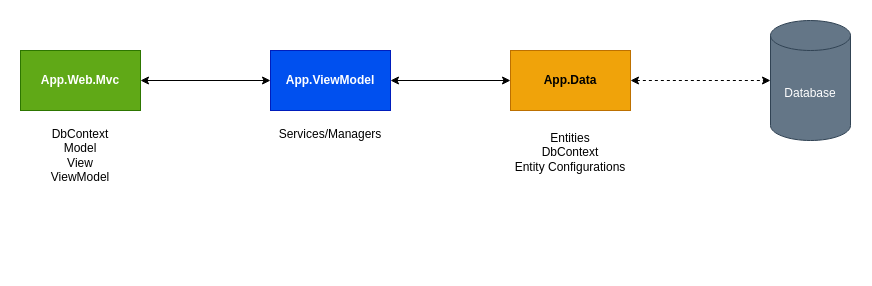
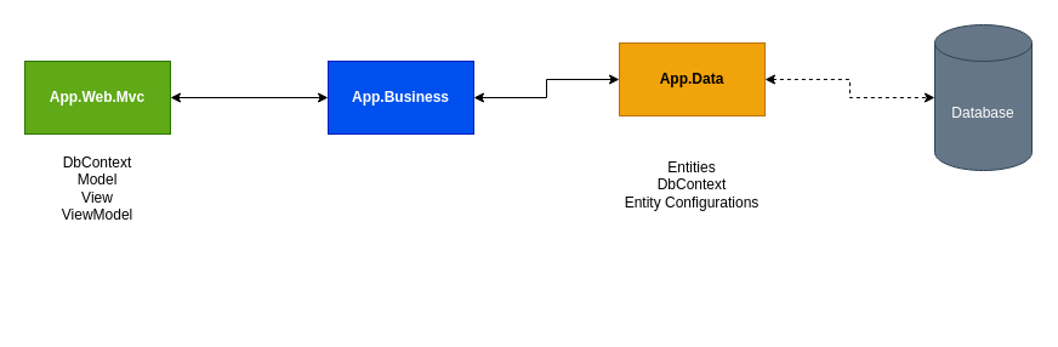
- <mxCell id="5" value="App.ViewModel" style="rounded=0;whiteSpace=wrap;html=1;fillColor=#0050ef;fontColor=#ffffff;strokeColor=#001DBC;fontStyle=1" vertex="1" parent="1"><mxGeometry x="270" y="50" width="120" height="60" as="geometry" /></mxCell>
+ <mxCell id="5" value="App.Business" style="rounded=0;whiteSpace=wrap;html=1;fillColor=#0050ef;fontColor=#ffffff;strokeColor=#001DBC;fontStyle=1" vertex="1" parent="1"><mxGeometry x="270" y="50" width="120" height="60" as="geometry" /></mxCell>
- <mxCell id="7" value="App.Data" style="rounded=0;whiteSpace=wrap;html=1;fillColor=#f0a30a;fontColor=#000000;strokeColor=#BD7000;fontStyle=1" vertex="1" parent="1"><mxGeometry x="510" y="50" width="120" height="60" as="geometry" /></mxCell>
+ <mxCell id="7" value="App.Data" style="rounded=0;whiteSpace=wrap;html=1;fillColor=#f0a30a;fontColor=#000000;strokeColor=#BD7000;fontStyle=1" vertex="1" parent="1"><mxGeometry x="510" y="35" width="120" height="60" as="geometry" /></mxCell>
- <mxCell id="11" value="Services/Managers" style="text;html=1;strokeColor=none;fillColor=none;align=center;verticalAlign=top;whiteSpace=wrap;rounded=0;" vertex="1" parent="1"><mxGeometry x="270" y="120" width="120" height="140" as="geometry" /></mxCell>
